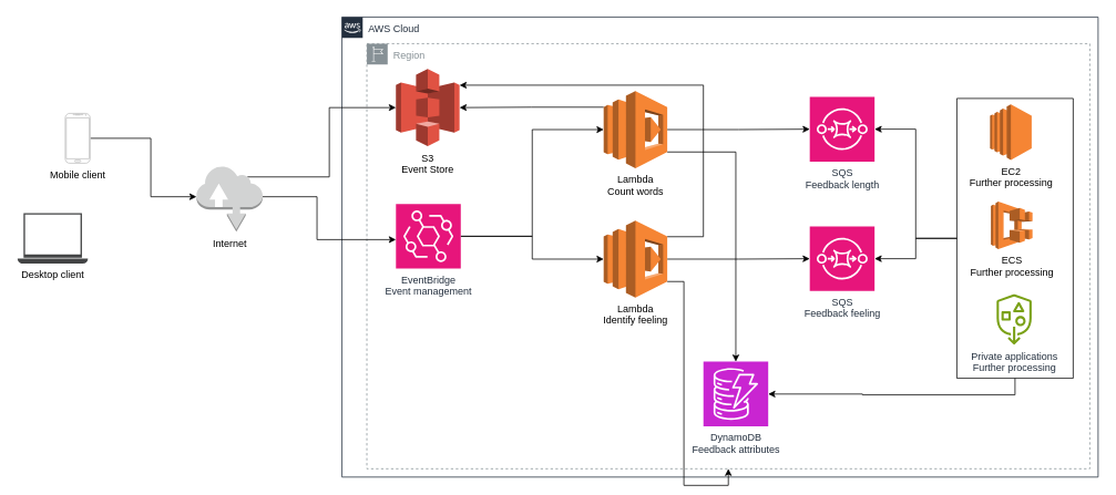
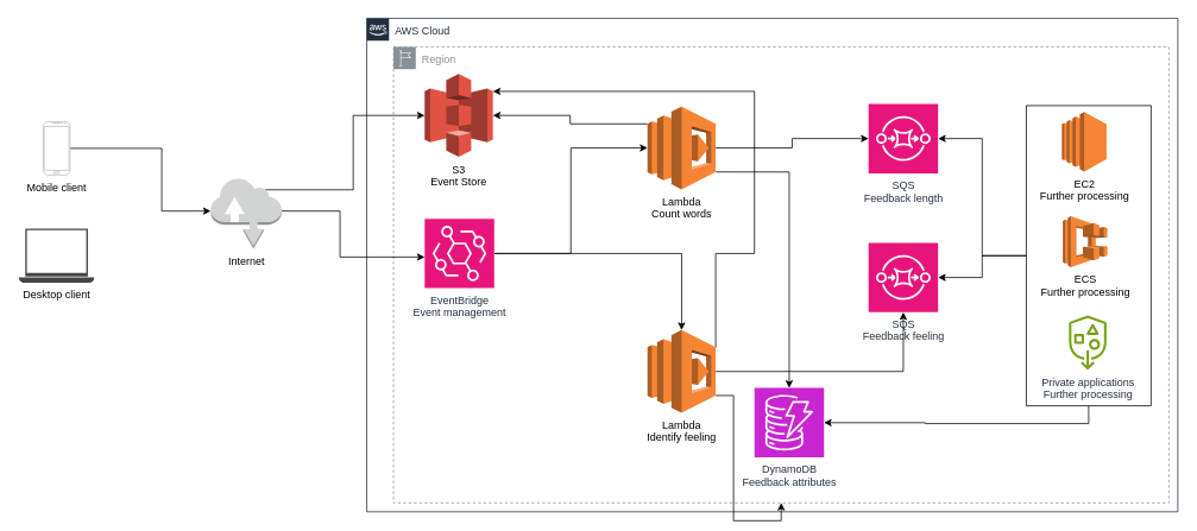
- <mxCell id="10" value="&lt;div&gt;Lambda&lt;/div&gt;&lt;div&gt;Count words&lt;/div&gt;" style="outlineConnect=0;dashed=0;verticalLabelPosition=bottom;verticalAlign=top;align=center;html=1;shape=mxgraph.aws3.lambda;fillColor=#F58534;gradientColor=none;" vertex="1" parent="2"><mxGeometry x="315" y="89" width="76.5" height="93" as="geometry" /></mxCell>
+ <mxCell id="10" value="&lt;div&gt;Lambda&lt;/div&gt;&lt;div&gt;Count words&lt;/div&gt;" style="outlineConnect=0;dashed=0;verticalLabelPosition=bottom;verticalAlign=top;align=center;html=1;shape=mxgraph.aws3.lambda;fillColor=#F58534;gradientColor=none;" vertex="1" parent="2"><mxGeometry x="315" y="99" width="76.5" height="93" as="geometry" /></mxCell>
- <mxCell id="30" value="Mobile client" style="verticalLabelPosition=bottom;verticalAlign=top;html=1;shadow=0;dashed=0;strokeWidth=1;shape=mxgraph.android.phone2;strokeColor=#c0c0c0;" vertex="1" parent="1"><mxGeometry x="78" y="136" width="30" height="60" as="geometry" /></mxCell>
+ <mxCell id="30" value="Mobile client" style="verticalLabelPosition=bottom;verticalAlign=top;html=1;shadow=0;dashed=0;strokeWidth=1;shape=mxgraph.android.phone2;strokeColor=#c0c0c0;" vertex="1" parent="1"><mxGeometry x="48" y="136" width="30" height="60" as="geometry" /></mxCell>
- <mxCell id="17" value="&lt;div&gt;Lambda&lt;/div&gt;&lt;div&gt;Identify feeling&lt;/div&gt;" style="outlineConnect=0;dashed=0;verticalLabelPosition=bottom;verticalAlign=top;align=center;html=1;shape=mxgraph.aws3.lambda;fillColor=#F58534;gradientColor=none;" vertex="1" parent="2"><mxGeometry x="315" y="245" width="76.5" height="93" as="geometry" /></mxCell>
+ <mxCell id="17" value="&lt;div&gt;Lambda&lt;/div&gt;&lt;div&gt;Identify feeling&lt;/div&gt;" style="outlineConnect=0;dashed=0;verticalLabelPosition=bottom;verticalAlign=top;align=center;html=1;shape=mxgraph.aws3.lambda;fillColor=#F58534;gradientColor=none;" vertex="1" parent="2"><mxGeometry x="315" y="350" width="76.5" height="93" as="geometry" /></mxCell>
